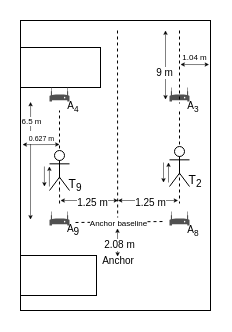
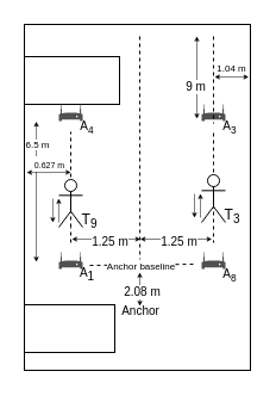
- <mxCell id="45" value="T&lt;sub&gt;2&lt;/sub&gt;" style="text;html=1;strokeColor=none;fillColor=none;align=center;verticalAlign=middle;whiteSpace=wrap;rounded=0;" vertex="1" parent="1"><mxGeometry x="185" y="176" width="20" height="10" as="geometry" /></mxCell>
+ <mxCell id="45" value="T&lt;sub&gt;3&lt;/sub&gt;" style="text;html=1;strokeColor=none;fillColor=none;align=center;verticalAlign=middle;whiteSpace=wrap;rounded=0;" vertex="1" parent="1"><mxGeometry x="185" y="176" width="20" height="10" as="geometry" /></mxCell>
- <mxCell id="10" value="A&lt;span style=&quot;font-size: 10px;&quot;&gt;&lt;sub style=&quot;font-size: 10px;&quot;&gt;9&lt;/sub&gt;&lt;/span&gt;" style="text;html=1;strokeColor=none;fillColor=none;align=center;verticalAlign=middle;whiteSpace=wrap;rounded=0;fontSize=10;" parent="1" vertex="1"><mxGeometry x="63" y="225" width="20" height="10" as="geometry" /></mxCell>
+ <mxCell id="10" value="A&lt;span style=&quot;font-size: 10px;&quot;&gt;&lt;sub style=&quot;font-size: 10px;&quot;&gt;1&lt;/sub&gt;&lt;/span&gt;" style="text;html=1;strokeColor=none;fillColor=none;align=center;verticalAlign=middle;whiteSpace=wrap;rounded=0;fontSize=10;" parent="1" vertex="1"><mxGeometry x="63" y="225" width="20" height="10" as="geometry" /></mxCell>
